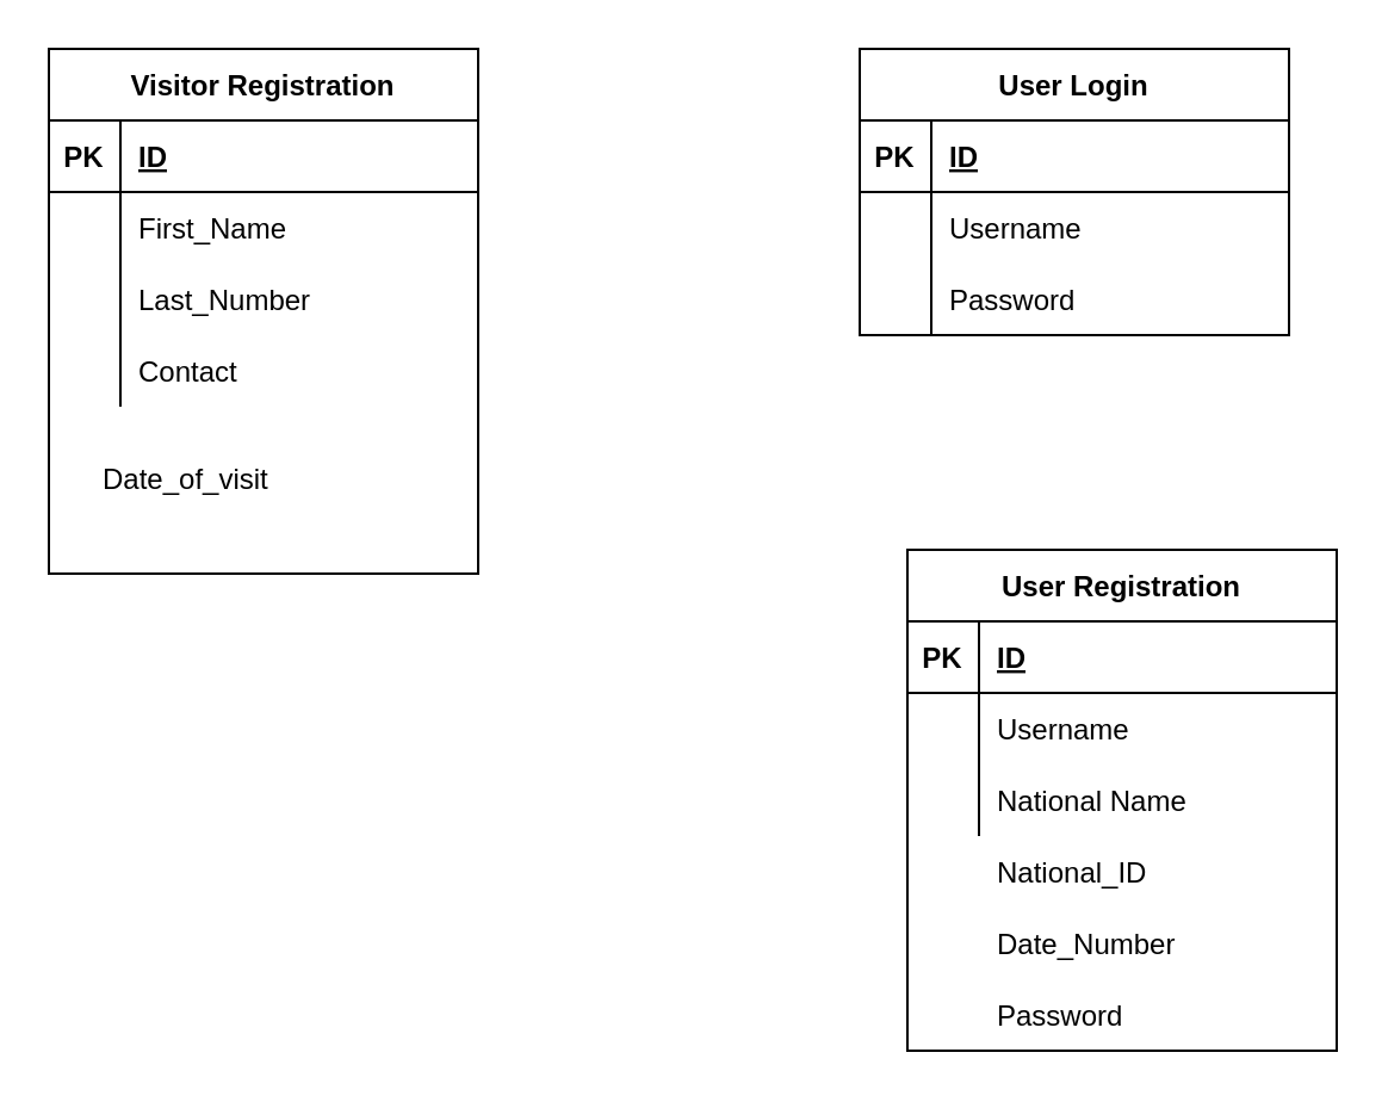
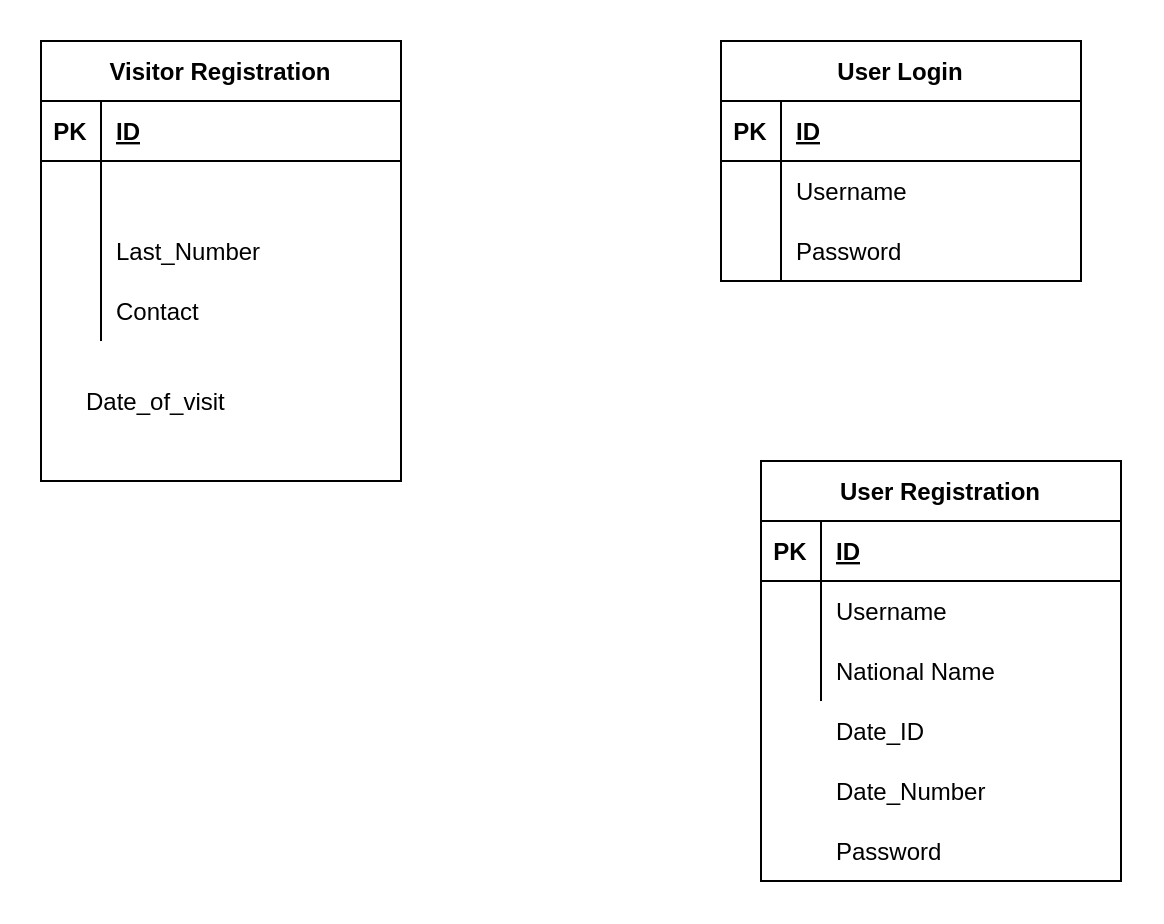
- <mxCell id="8" value="First_Name" style="shape=partialRectangle;connectable=0;fillColor=none;top=0;left=0;bottom=0;right=0;align=left;spacingLeft=6;overflow=hidden;" vertex="1" parent="6"><mxGeometry x="30" width="150" height="30" as="geometry" /></mxCell>
- <mxCell id="36" value="National_ID" style="shape=partialRectangle;connectable=0;fillColor=none;top=0;left=0;bottom=0;right=0;align=left;spacingLeft=6;overflow=hidden;" vertex="1" parent="1"><mxGeometry x="410" y="350" width="150" height="30" as="geometry" /></mxCell>
+ <mxCell id="36" value="Date_ID" style="shape=partialRectangle;connectable=0;fillColor=none;top=0;left=0;bottom=0;right=0;align=left;spacingLeft=6;overflow=hidden;" vertex="1" parent="1"><mxGeometry x="410" y="350" width="150" height="30" as="geometry" /></mxCell>
